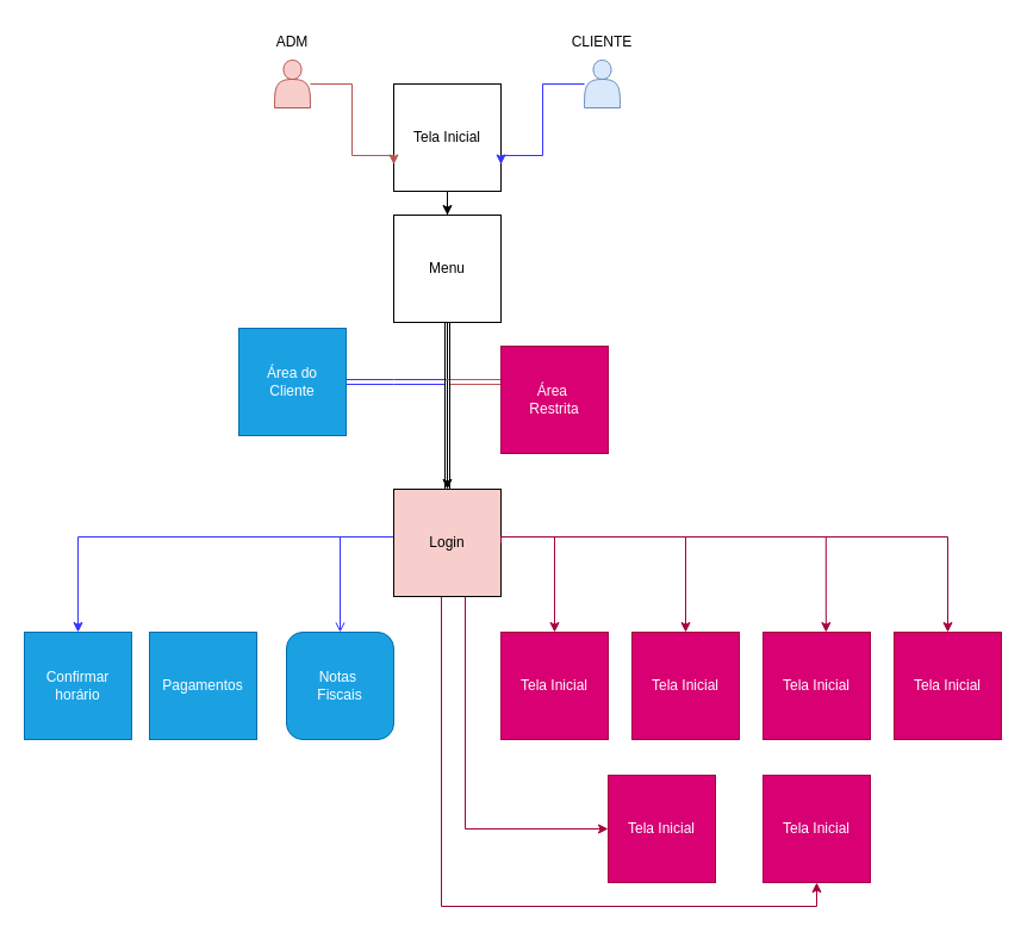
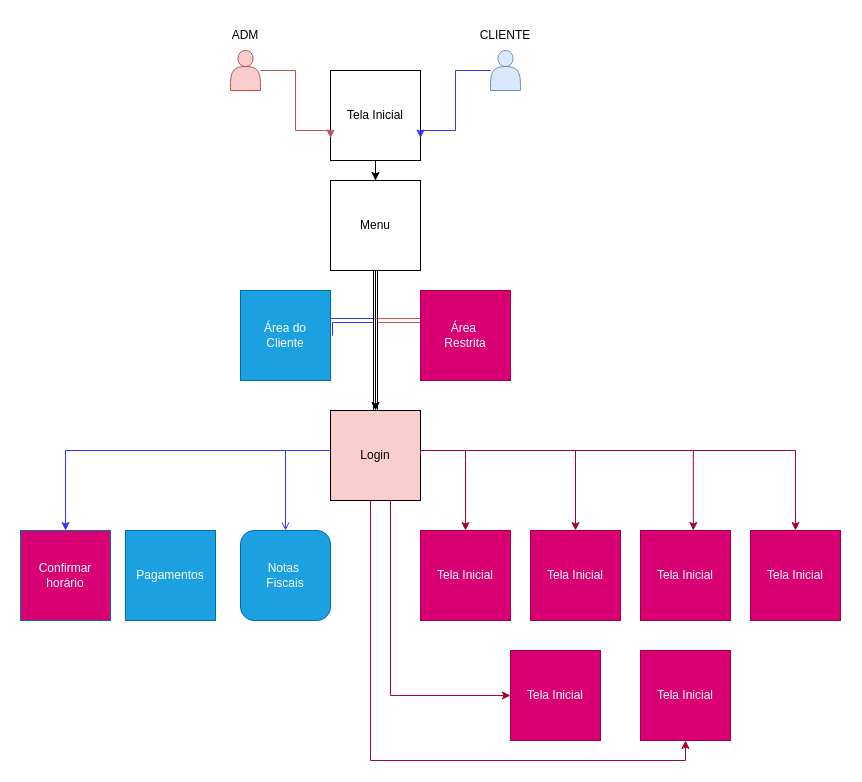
- <mxCell id="13" value="Área do&lt;br&gt;Cliente" style="whiteSpace=wrap;html=1;aspect=fixed;strokeColor=#006EAF;fillColor=#1ba1e2;fontColor=#ffffff;" vertex="1" parent="1"><mxGeometry x="200" y="275" width="90" height="90" as="geometry" /></mxCell>
+ <mxCell id="13" value="Área do&lt;br&gt;Cliente" style="whiteSpace=wrap;html=1;aspect=fixed;strokeColor=#006EAF;fillColor=#1ba1e2;fontColor=#ffffff;" vertex="1" parent="1"><mxGeometry x="240" y="290" width="90" height="90" as="geometry" /></mxCell>
- <mxCell id="29" value="Confirmar&lt;br&gt;horário" style="whiteSpace=wrap;html=1;aspect=fixed;fillColor=#1ba1e2;fontColor=#ffffff;strokeColor=#006EAF;" vertex="1" parent="1"><mxGeometry x="20" y="530" width="90" height="90" as="geometry" /></mxCell>
+ <mxCell id="29" value="Confirmar&lt;br&gt;horário" style="whiteSpace=wrap;html=1;aspect=fixed;fillColor=#d80073;fontColor=#ffffff;strokeColor=#006EAF;" vertex="1" parent="1"><mxGeometry x="20" y="530" width="90" height="90" as="geometry" /></mxCell>
